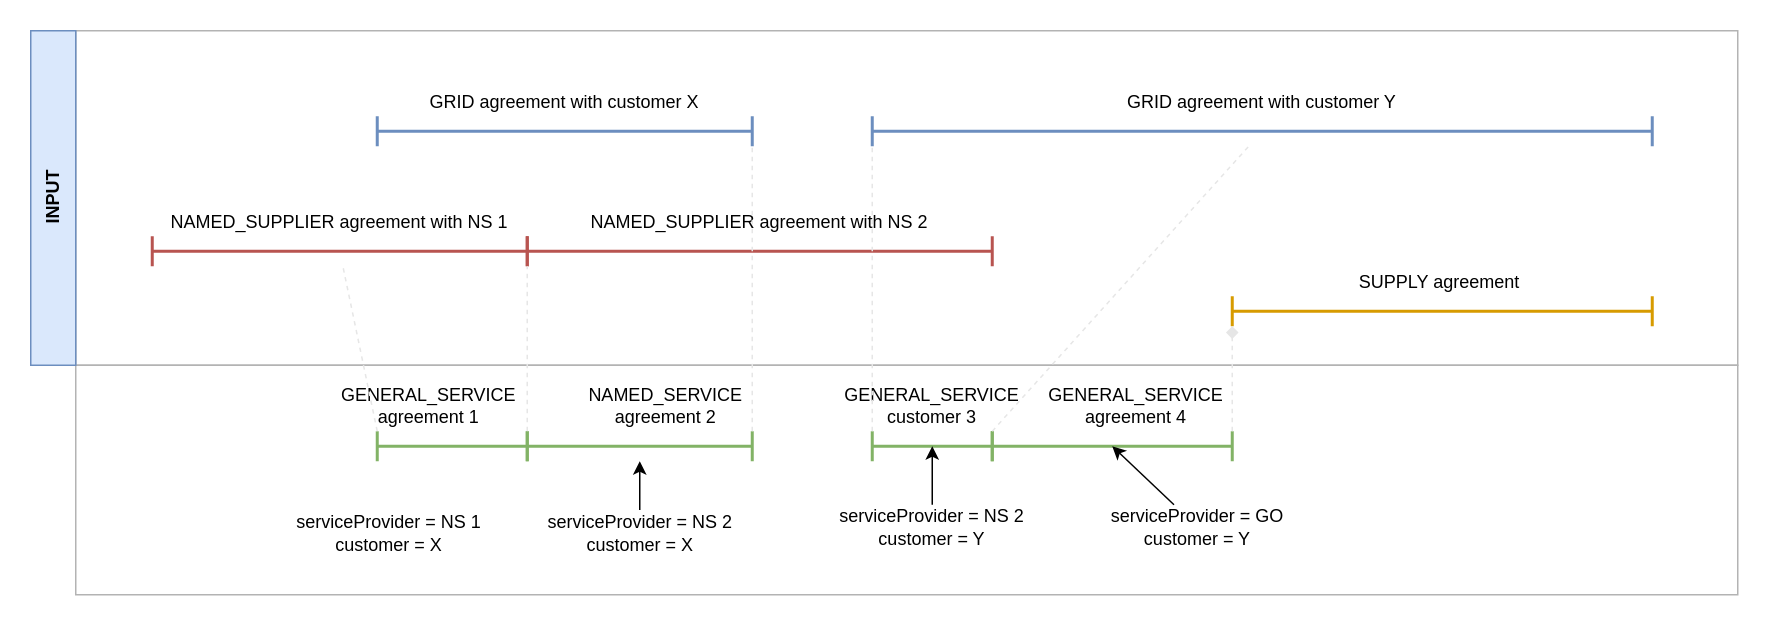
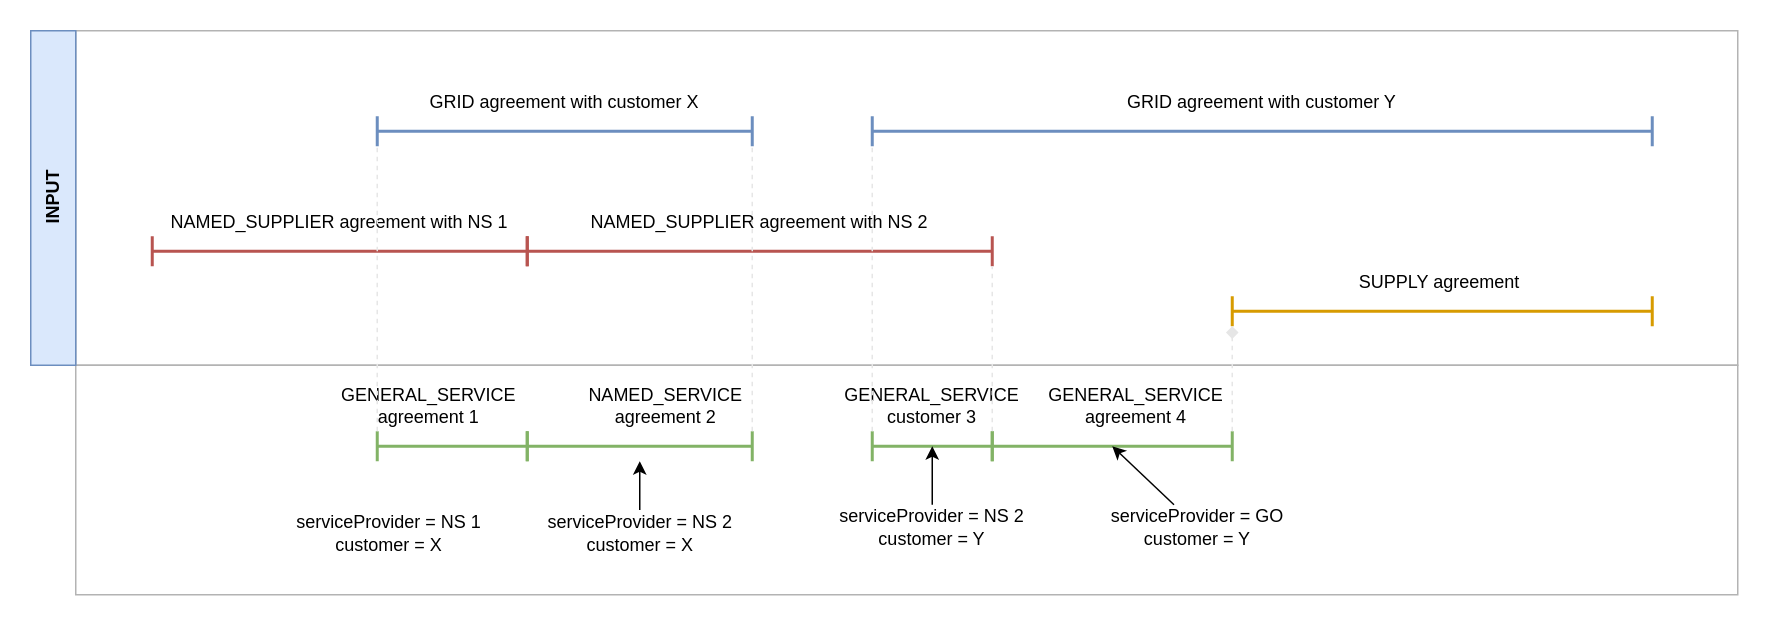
- <mxCell id="25" value="" style="endArrow=none;html=1;rounded=0;dashed=1;strokeColor=#E6E6E6;exitX=0;exitY=0;exitDx=0;exitDy=0;exitPerimeter=0;" parent="1" source="11" target="5" edge="1"><mxGeometry width="50" height="50" relative="1" as="geometry"><mxPoint x="291" y="327" as="sourcePoint" /><mxPoint x="291" y="137" as="targetPoint" /></mxGeometry></mxCell>
+ <mxCell id="25" value="" style="endArrow=none;html=1;rounded=0;dashed=1;strokeColor=#E6E6E6;exitX=0;exitY=0;exitDx=0;exitDy=0;exitPerimeter=0;entryX=1;entryY=1;entryDx=0;entryDy=0;entryPerimeter=0;" parent="1" source="11" target="7" edge="1"><mxGeometry width="50" height="50" relative="1" as="geometry"><mxPoint x="291" y="327" as="sourcePoint" /><mxPoint x="291" y="137" as="targetPoint" /></mxGeometry></mxCell>
- <mxCell id="22" value="" style="endArrow=none;html=1;rounded=0;dashed=1;strokeColor=#E6E6E6;exitX=0;exitY=0;exitDx=0;exitDy=0;exitPerimeter=0;entryX=0;entryY=1;entryDx=0;entryDy=0;entryPerimeter=0;" parent="1" source="9" target="7" edge="1"><mxGeometry width="50" height="50" relative="1" as="geometry"><mxPoint x="261" y="297" as="sourcePoint" /><mxPoint x="261" y="107" as="targetPoint" /></mxGeometry></mxCell>
- <mxCell id="21" value="" style="endArrow=none;html=1;rounded=0;dashed=1;strokeColor=#E6E6E6;exitX=0;exitY=0;exitDx=0;exitDy=0;exitPerimeter=0;" parent="1" source="8" target="6" edge="1"><mxGeometry width="50" height="50" relative="1" as="geometry"><mxPoint x="329" y="-86" as="sourcePoint" /><mxPoint x="327" y="-196" as="targetPoint" /></mxGeometry></mxCell>
+ <mxCell id="21" value="" style="endArrow=none;html=1;rounded=0;dashed=1;strokeColor=#E6E6E6;exitX=0;exitY=0;exitDx=0;exitDy=0;exitPerimeter=0;entryX=0;entryY=1;entryDx=0;entryDy=0;entryPerimeter=0;" parent="1" source="8" target="4" edge="1"><mxGeometry width="50" height="50" relative="1" as="geometry"><mxPoint x="329" y="-86" as="sourcePoint" /><mxPoint x="327" y="-196" as="targetPoint" /></mxGeometry></mxCell>
